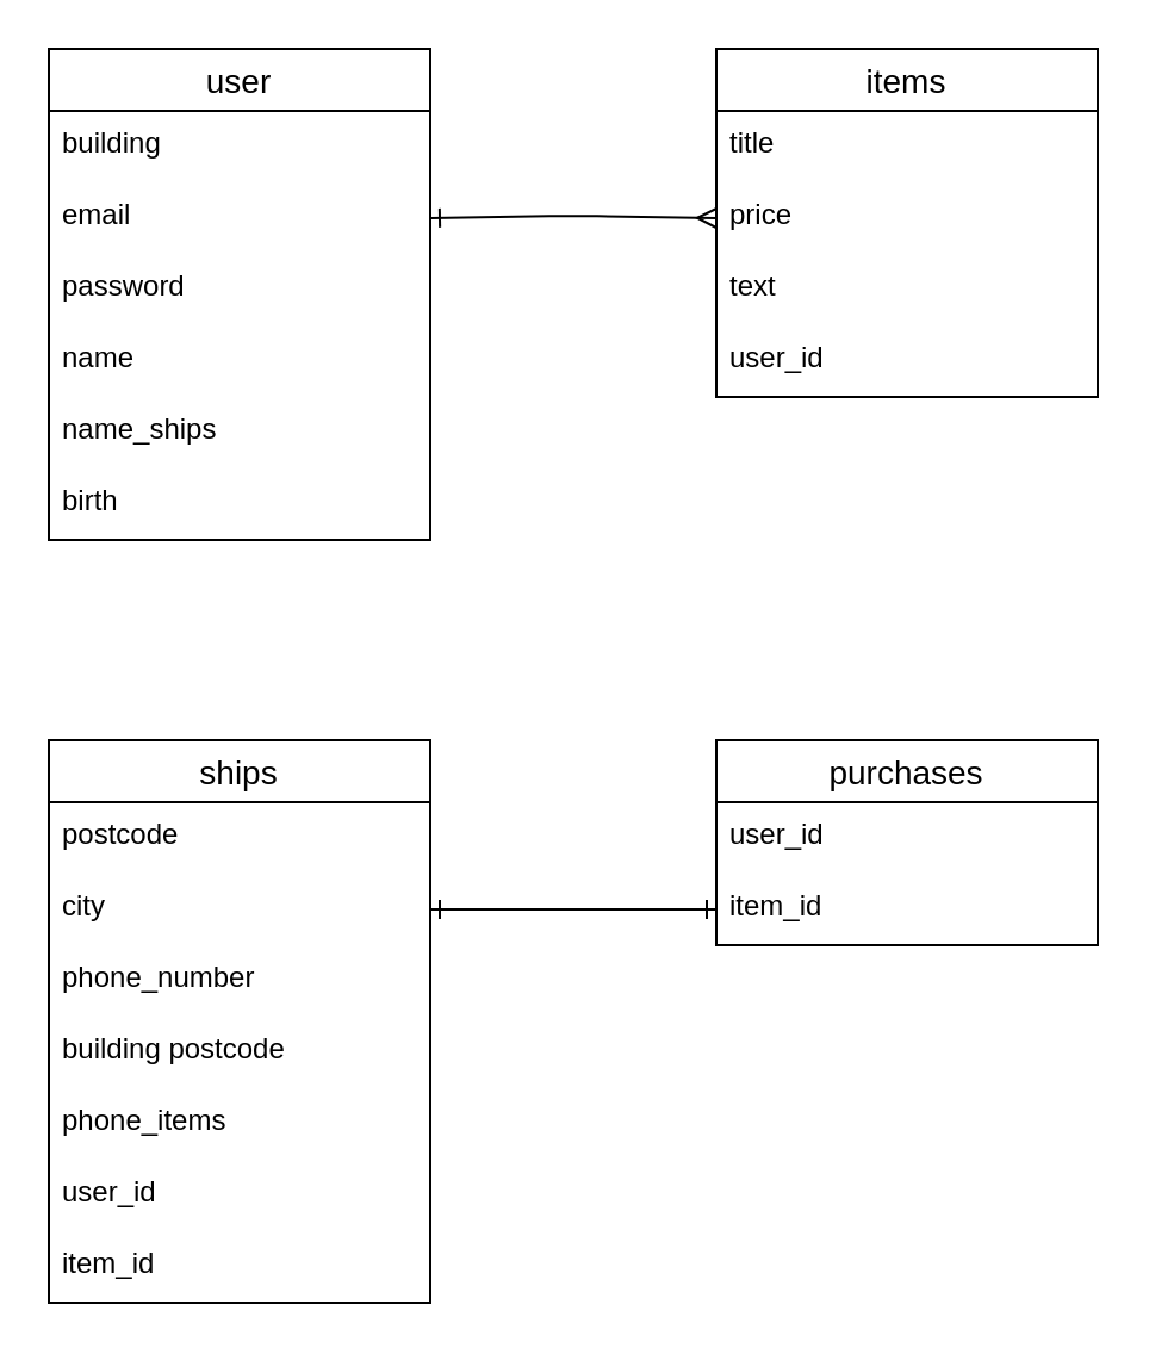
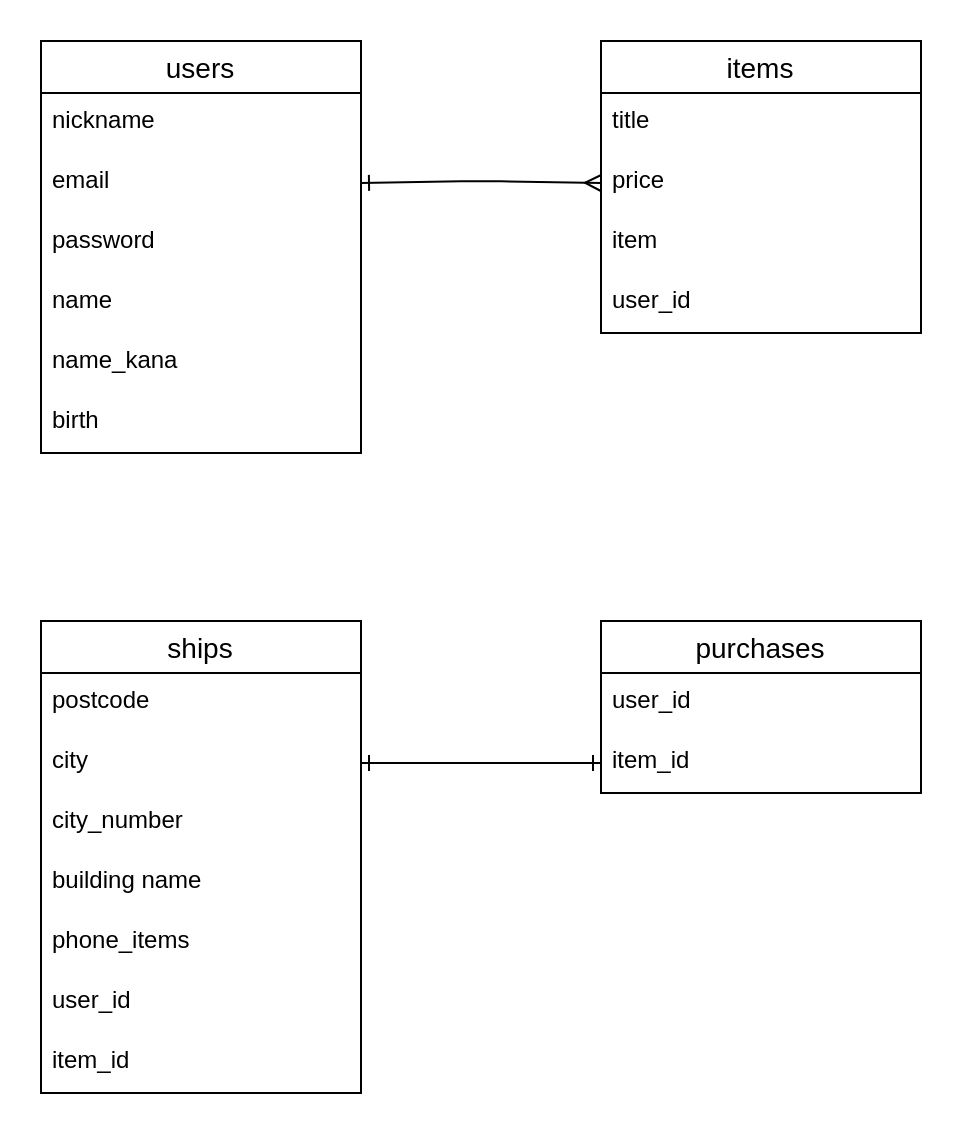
- <mxCell id="2" value="user" style="swimlane;fontStyle=0;childLayout=stackLayout;horizontal=1;startSize=26;horizontalStack=0;resizeParent=1;resizeParentMax=0;resizeLast=0;collapsible=1;marginBottom=0;align=center;fontSize=14;" parent="1" vertex="1"><mxGeometry x="20" y="20" width="160" height="206" as="geometry"><mxRectangle x="120" y="320" width="60" height="30" as="alternateBounds" /></mxGeometry></mxCell>
+ <mxCell id="2" value="users" style="swimlane;fontStyle=0;childLayout=stackLayout;horizontal=1;startSize=26;horizontalStack=0;resizeParent=1;resizeParentMax=0;resizeLast=0;collapsible=1;marginBottom=0;align=center;fontSize=14;" parent="1" vertex="1"><mxGeometry x="20" y="20" width="160" height="206" as="geometry"><mxRectangle x="120" y="320" width="60" height="30" as="alternateBounds" /></mxGeometry></mxCell>
- <mxCell id="3" value="building&#10;" style="text;strokeColor=none;fillColor=none;spacingLeft=4;spacingRight=4;overflow=hidden;rotatable=0;points=[[0,0.5],[1,0.5]];portConstraint=eastwest;fontSize=12;" parent="2" vertex="1"><mxGeometry y="26" width="160" height="30" as="geometry" /></mxCell>
+ <mxCell id="3" value="nickname&#10;" style="text;strokeColor=none;fillColor=none;spacingLeft=4;spacingRight=4;overflow=hidden;rotatable=0;points=[[0,0.5],[1,0.5]];portConstraint=eastwest;fontSize=12;" parent="2" vertex="1"><mxGeometry y="26" width="160" height="30" as="geometry" /></mxCell>
- <mxCell id="12" value="text" style="text;strokeColor=none;fillColor=none;spacingLeft=4;spacingRight=4;overflow=hidden;rotatable=0;points=[[0,0.5],[1,0.5]];portConstraint=eastwest;fontSize=12;" parent="9" vertex="1"><mxGeometry y="86" width="160" height="30" as="geometry" /></mxCell>
+ <mxCell id="12" value="item" style="text;strokeColor=none;fillColor=none;spacingLeft=4;spacingRight=4;overflow=hidden;rotatable=0;points=[[0,0.5],[1,0.5]];portConstraint=eastwest;fontSize=12;" parent="9" vertex="1"><mxGeometry y="86" width="160" height="30" as="geometry" /></mxCell>
- <mxCell id="7" value="name_ships" style="text;strokeColor=none;fillColor=none;spacingLeft=4;spacingRight=4;overflow=hidden;rotatable=0;points=[[0,0.5],[1,0.5]];portConstraint=eastwest;fontSize=12;" vertex="1" parent="2"><mxGeometry y="146" width="160" height="30" as="geometry" /></mxCell>
+ <mxCell id="7" value="name_kana" style="text;strokeColor=none;fillColor=none;spacingLeft=4;spacingRight=4;overflow=hidden;rotatable=0;points=[[0,0.5],[1,0.5]];portConstraint=eastwest;fontSize=12;" vertex="1" parent="2"><mxGeometry y="146" width="160" height="30" as="geometry" /></mxCell>
- <mxCell id="18" value="phone_number" style="text;strokeColor=none;fillColor=none;spacingLeft=4;spacingRight=4;overflow=hidden;rotatable=0;points=[[0,0.5],[1,0.5]];portConstraint=eastwest;fontSize=12;" parent="15" vertex="1"><mxGeometry y="86" width="160" height="30" as="geometry" /></mxCell>
+ <mxCell id="18" value="city_number" style="text;strokeColor=none;fillColor=none;spacingLeft=4;spacingRight=4;overflow=hidden;rotatable=0;points=[[0,0.5],[1,0.5]];portConstraint=eastwest;fontSize=12;" parent="15" vertex="1"><mxGeometry y="86" width="160" height="30" as="geometry" /></mxCell>
- <mxCell id="19" value="building postcode" style="text;strokeColor=none;fillColor=none;spacingLeft=4;spacingRight=4;overflow=hidden;rotatable=0;points=[[0,0.5],[1,0.5]];portConstraint=eastwest;fontSize=12;" parent="15" vertex="1"><mxGeometry y="116" width="160" height="30" as="geometry" /></mxCell>
+ <mxCell id="19" value="building name" style="text;strokeColor=none;fillColor=none;spacingLeft=4;spacingRight=4;overflow=hidden;rotatable=0;points=[[0,0.5],[1,0.5]];portConstraint=eastwest;fontSize=12;" parent="15" vertex="1"><mxGeometry y="116" width="160" height="30" as="geometry" /></mxCell>
